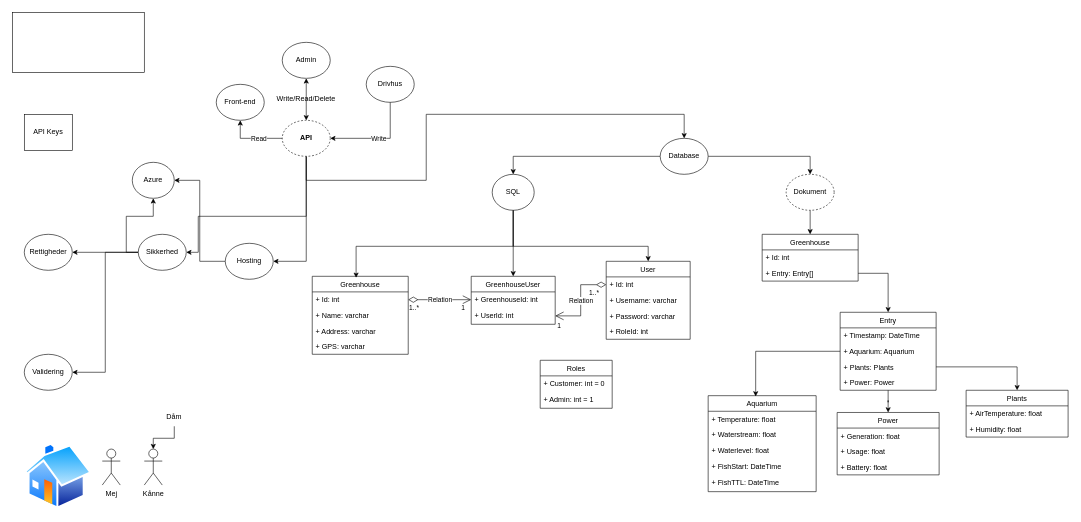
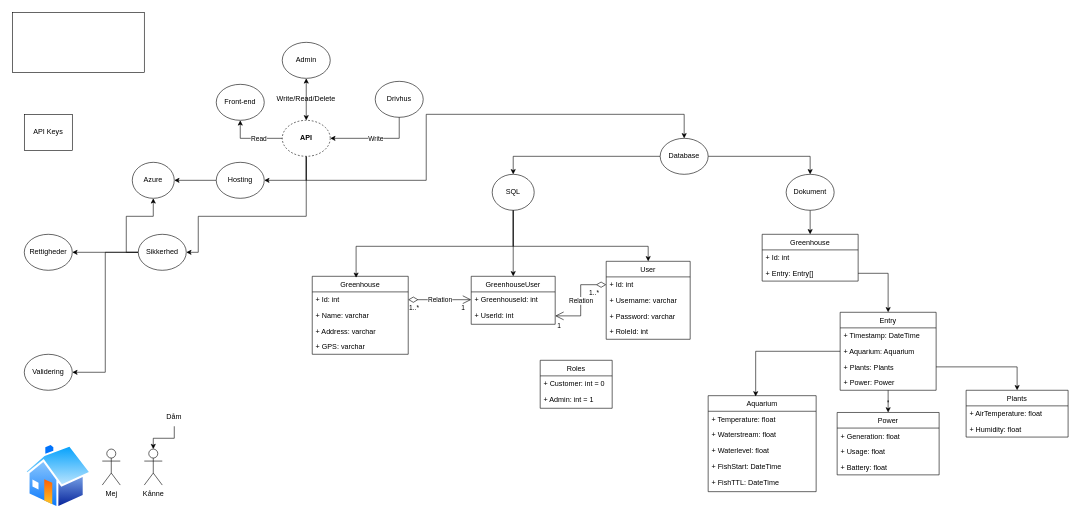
- <mxCell id="8" value="Drivhus" style="ellipse;whiteSpace=wrap;html=1;" parent="1" vertex="1"><mxGeometry x="610" y="110" width="80" height="60" as="geometry" /></mxCell>
+ <mxCell id="8" value="Drivhus" style="ellipse;whiteSpace=wrap;html=1;" parent="1" vertex="1"><mxGeometry x="625" y="135" width="80" height="60" as="geometry" /></mxCell>
- <mxCell id="74" value="Dokument" style="ellipse;whiteSpace=wrap;html=1;dashed=1;" vertex="1" parent="1"><mxGeometry x="1310" y="290" width="80" height="60" as="geometry" /></mxCell>
+ <mxCell id="74" value="Dokument" style="ellipse;whiteSpace=wrap;html=1;" vertex="1" parent="1"><mxGeometry x="1310" y="290" width="80" height="60" as="geometry" /></mxCell>
- <mxCell id="10" value="Hosting" style="ellipse;whiteSpace=wrap;html=1;" parent="1" vertex="1"><mxGeometry x="375" y="405" width="80" height="60" as="geometry" /></mxCell>
+ <mxCell id="10" value="Hosting" style="ellipse;whiteSpace=wrap;html=1;" parent="1" vertex="1"><mxGeometry x="360" y="270" width="80" height="60" as="geometry" /></mxCell>
